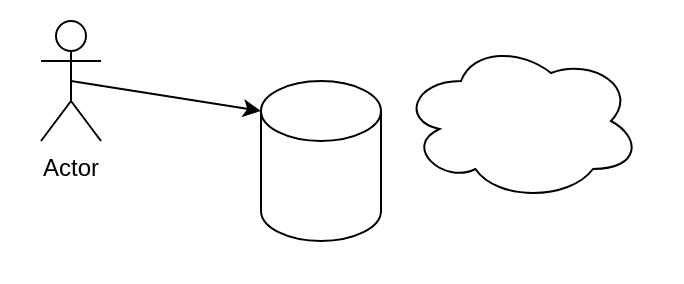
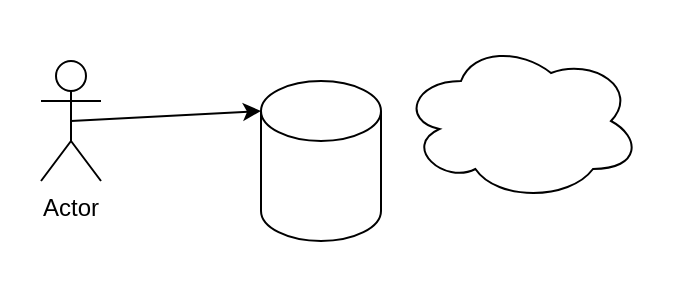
- <mxCell id="5" value="Actor" style="shape=umlActor;verticalLabelPosition=bottom;verticalAlign=top;html=1;outlineConnect=0;" parent="1" vertex="1"><mxGeometry x="20" y="10" width="30" height="60" as="geometry" /></mxCell>
+ <mxCell id="5" value="Actor" style="shape=umlActor;verticalLabelPosition=bottom;verticalAlign=top;html=1;outlineConnect=0;" parent="1" vertex="1"><mxGeometry x="20" y="30" width="30" height="60" as="geometry" /></mxCell>
